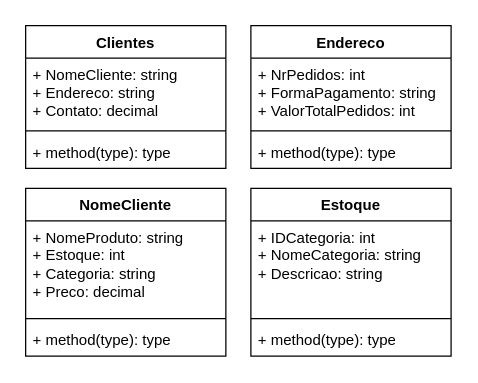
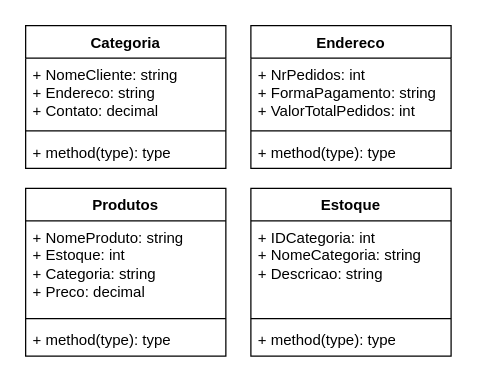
- <mxCell id="2" value="Clientes" style="swimlane;fontStyle=1;align=center;verticalAlign=top;childLayout=stackLayout;horizontal=1;startSize=26;horizontalStack=0;resizeParent=1;resizeParentMax=0;resizeLast=0;collapsible=1;marginBottom=0;whiteSpace=wrap;html=1;" vertex="1" parent="1"><mxGeometry x="20" y="20" width="160" height="114" as="geometry" /></mxCell>
+ <mxCell id="2" value="Categoria" style="swimlane;fontStyle=1;align=center;verticalAlign=top;childLayout=stackLayout;horizontal=1;startSize=26;horizontalStack=0;resizeParent=1;resizeParentMax=0;resizeLast=0;collapsible=1;marginBottom=0;whiteSpace=wrap;html=1;" vertex="1" parent="1"><mxGeometry x="20" y="20" width="160" height="114" as="geometry" /></mxCell>
- <mxCell id="6" value="NomeCliente" style="swimlane;fontStyle=1;align=center;verticalAlign=top;childLayout=stackLayout;horizontal=1;startSize=26;horizontalStack=0;resizeParent=1;resizeParentMax=0;resizeLast=0;collapsible=1;marginBottom=0;whiteSpace=wrap;html=1;" vertex="1" parent="1"><mxGeometry x="20" y="150" width="160" height="134" as="geometry" /></mxCell>
+ <mxCell id="6" value="Produtos" style="swimlane;fontStyle=1;align=center;verticalAlign=top;childLayout=stackLayout;horizontal=1;startSize=26;horizontalStack=0;resizeParent=1;resizeParentMax=0;resizeLast=0;collapsible=1;marginBottom=0;whiteSpace=wrap;html=1;" vertex="1" parent="1"><mxGeometry x="20" y="150" width="160" height="134" as="geometry" /></mxCell>
